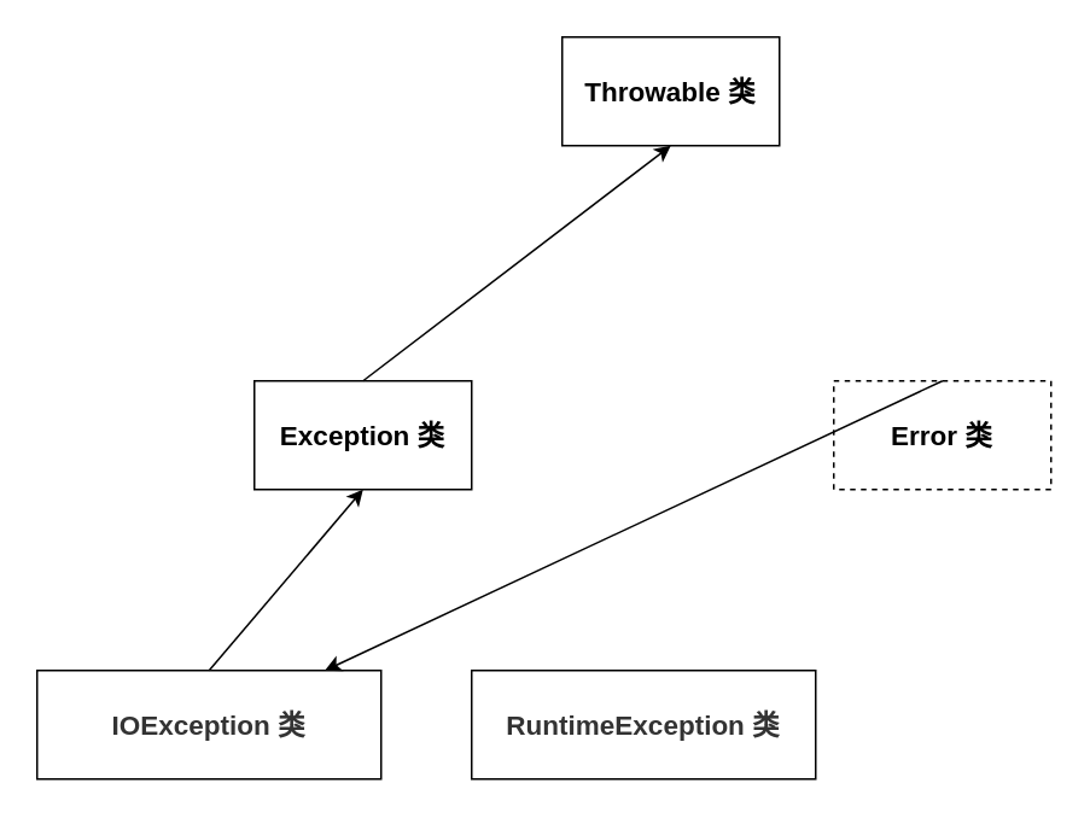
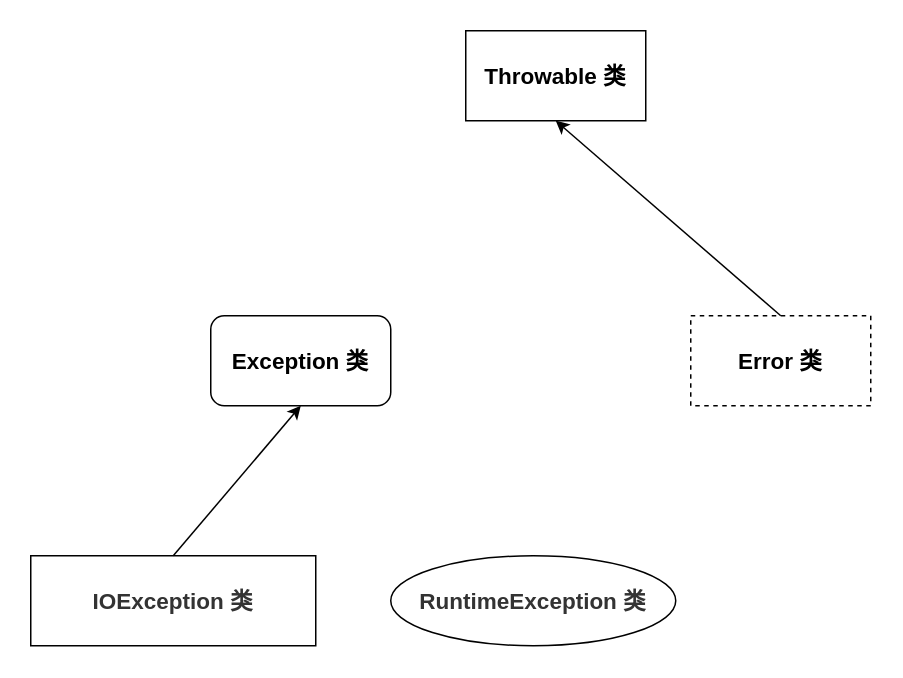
- <mxCell id="7" value="" style="endArrow=classic;html=1;exitX=0.5;exitY=0;exitDx=0;exitDy=0;entryX=0.5;entryY=1;entryDx=0;entryDy=0;" edge="1" parent="1" source="3" target="2"><mxGeometry width="50" height="50" relative="1" as="geometry"><mxPoint x="510" y="180" as="sourcePoint" /><mxPoint x="560" y="130" as="targetPoint" /><Array as="points" /></mxGeometry></mxCell>
- <mxCell id="3" value="&lt;b&gt;&lt;font style=&quot;font-size: 15px&quot;&gt;Exception 类&lt;/font&gt;&lt;/b&gt;" style="rounded=0;whiteSpace=wrap;html=1;" vertex="1" parent="1"><mxGeometry x="140" y="210" width="120" height="60" as="geometry" /></mxCell>
+ <mxCell id="3" value="&lt;b&gt;&lt;font style=&quot;font-size: 15px&quot;&gt;Exception 类&lt;/font&gt;&lt;/b&gt;" style="whiteSpace=wrap;html=1;rounded=1;" vertex="1" parent="1"><mxGeometry x="140" y="210" width="120" height="60" as="geometry" /></mxCell>
- <mxCell id="8" value="" style="endArrow=classic;html=1;exitX=0.5;exitY=0;exitDx=0;exitDy=0;" edge="1" parent="1" source="4" target="5"><mxGeometry width="50" height="50" relative="1" as="geometry"><mxPoint x="510" y="180" as="sourcePoint" /><mxPoint x="560" y="130" as="targetPoint" /></mxGeometry></mxCell>
+ <mxCell id="8" value="" style="endArrow=classic;html=1;entryX=0.5;entryY=1;entryDx=0;entryDy=0;exitX=0.5;exitY=0;exitDx=0;exitDy=0;" edge="1" parent="1" source="4" target="2"><mxGeometry width="50" height="50" relative="1" as="geometry"><mxPoint x="510" y="180" as="sourcePoint" /><mxPoint x="560" y="130" as="targetPoint" /></mxGeometry></mxCell>
- <mxCell id="6" value="&lt;span style=&quot;color: rgb(51 , 51 , 51) ; font-family: , &amp;#34;blinkmacsystemfont&amp;#34; , &amp;#34;helvetica neue&amp;#34; , &amp;#34;pingfang sc&amp;#34; , &amp;#34;microsoft yahei&amp;#34; , &amp;#34;source han sans sc&amp;#34; , &amp;#34;noto sans cjk sc&amp;#34; , &amp;#34;wenquanyi micro hei&amp;#34; , sans-serif ; font-size: 15px ; white-space: normal ; background-color: rgb(255 , 255 , 255)&quot;&gt;&lt;b&gt;RuntimeException 类&lt;/b&gt;&lt;/span&gt;" style="rounded=0;whiteSpace=wrap;html=1;" vertex="1" parent="1"><mxGeometry x="260" y="370" width="190" height="60" as="geometry" /></mxCell>
+ <mxCell id="6" value="&lt;span style=&quot;color: rgb(51 , 51 , 51) ; font-family: , &amp;#34;blinkmacsystemfont&amp;#34; , &amp;#34;helvetica neue&amp;#34; , &amp;#34;pingfang sc&amp;#34; , &amp;#34;microsoft yahei&amp;#34; , &amp;#34;source han sans sc&amp;#34; , &amp;#34;noto sans cjk sc&amp;#34; , &amp;#34;wenquanyi micro hei&amp;#34; , sans-serif ; font-size: 15px ; white-space: normal ; background-color: rgb(255 , 255 , 255)&quot;&gt;&lt;b&gt;RuntimeException 类&lt;/b&gt;&lt;/span&gt;" style="ellipse;whiteSpace=wrap;html=1;" vertex="1" parent="1"><mxGeometry x="260" y="370" width="190" height="60" as="geometry" /></mxCell>
